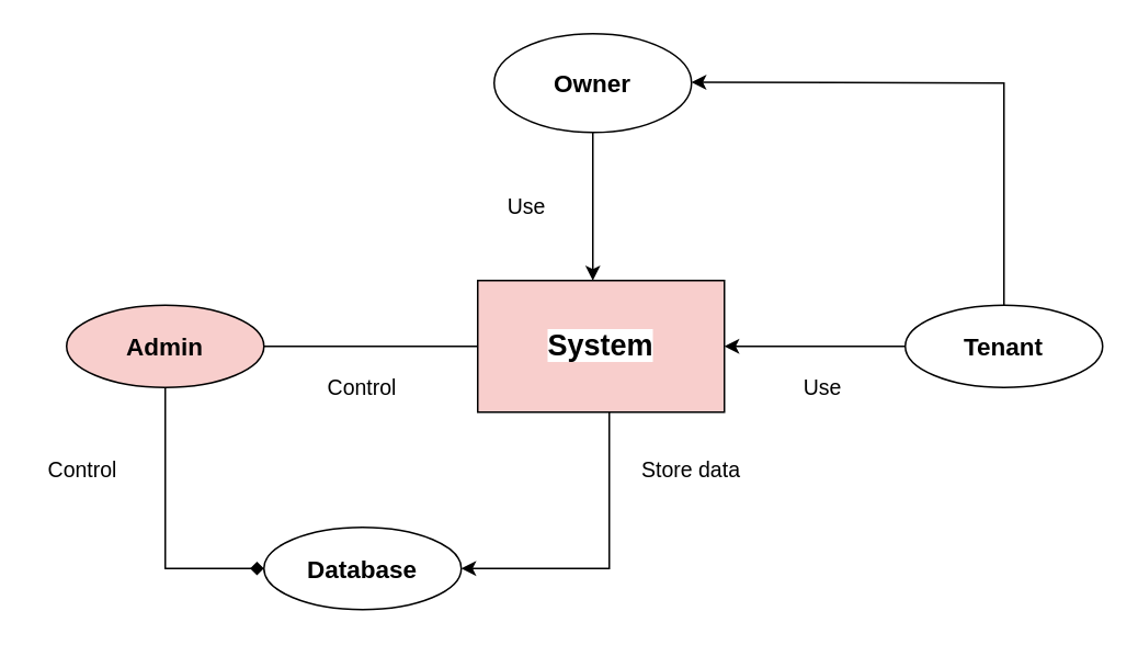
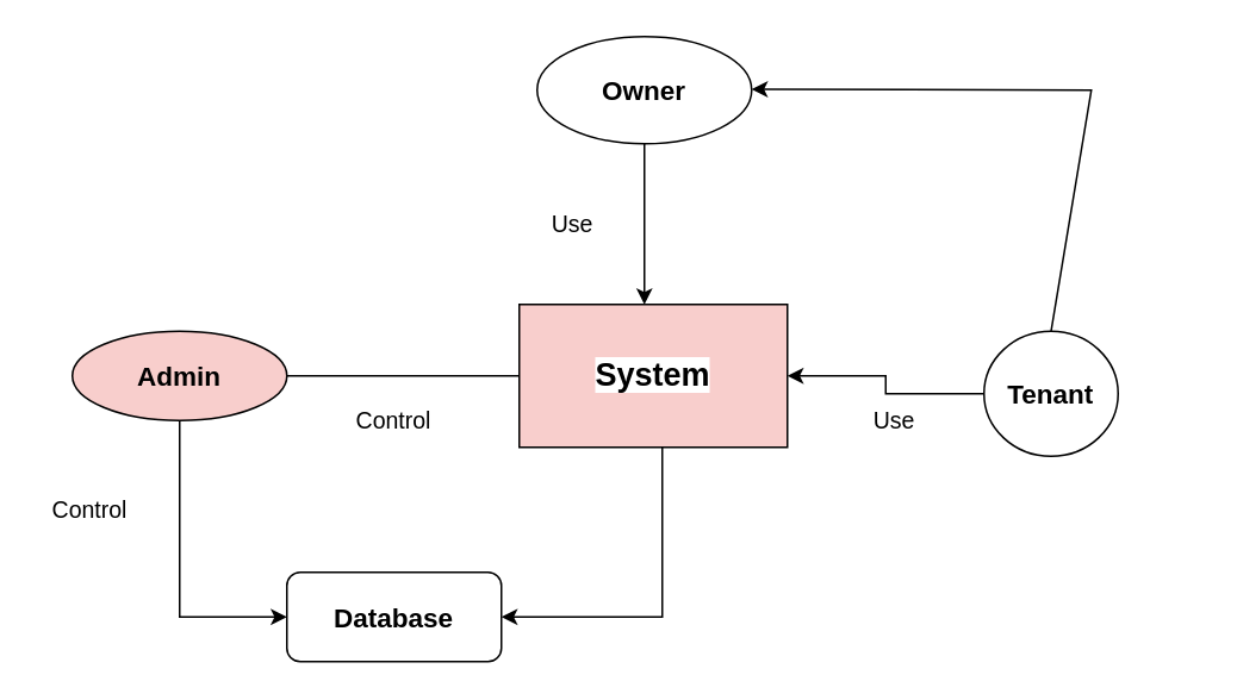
- <mxCell id="10" value="&lt;span style=&quot;font-size: 15px;&quot;&gt;&lt;b&gt;Tenant&lt;/b&gt;&lt;/span&gt;" style="ellipse;whiteSpace=wrap;html=1;" vertex="1" parent="1"><mxGeometry x="550" y="185" width="120" height="50" as="geometry" /></mxCell>
+ <mxCell id="10" value="&lt;span style=&quot;font-size: 15px;&quot;&gt;&lt;b&gt;Tenant&lt;/b&gt;&lt;/span&gt;" style="ellipse;whiteSpace=wrap;html=1;" vertex="1" parent="1"><mxGeometry x="550" y="185" width="75" height="70" as="geometry" /></mxCell>
- <mxCell id="17" value="&lt;span style=&quot;font-size: 13px;&quot;&gt;Store data&lt;br&gt;&lt;/span&gt;" style="text;html=1;strokeColor=none;fillColor=none;align=center;verticalAlign=middle;whiteSpace=wrap;rounded=0;" vertex="1" parent="1"><mxGeometry x="380" y="270" width="80" height="30" as="geometry" /></mxCell>
- <mxCell id="15" value="" style="endArrow=diamond;html=1;rounded=0;exitX=0.5;exitY=1;exitDx=0;exitDy=0;entryX=0;entryY=0.5;entryDx=0;entryDy=0;" edge="1" parent="1" source="7" target="13"><mxGeometry width="50" height="50" relative="1" as="geometry"><mxPoint x="20.5" y="280" as="sourcePoint" /><mxPoint x="140" y="350" as="targetPoint" /><Array as="points"><mxPoint x="100" y="345" /></Array></mxGeometry></mxCell>
+ <mxCell id="15" value="" style="endArrow=classic;html=1;rounded=0;exitX=0.5;exitY=1;exitDx=0;exitDy=0;entryX=0;entryY=0.5;entryDx=0;entryDy=0;" edge="1" parent="1" source="7" target="13"><mxGeometry width="50" height="50" relative="1" as="geometry"><mxPoint x="20.5" y="280" as="sourcePoint" /><mxPoint x="140" y="350" as="targetPoint" /><Array as="points"><mxPoint x="100" y="345" /></Array></mxGeometry></mxCell>
- <mxCell id="13" value="&lt;b&gt;&lt;font style=&quot;font-size: 15px;&quot;&gt;Database&lt;/font&gt;&lt;/b&gt;" style="ellipse;whiteSpace=wrap;html=1;" vertex="1" parent="1"><mxGeometry x="160" y="320" width="120" height="50" as="geometry" /></mxCell>
+ <mxCell id="13" value="&lt;b&gt;&lt;font style=&quot;font-size: 15px;&quot;&gt;Database&lt;/font&gt;&lt;/b&gt;" style="rounded=1;whiteSpace=wrap;html=1;" vertex="1" parent="1"><mxGeometry x="160" y="320" width="120" height="50" as="geometry" /></mxCell>
